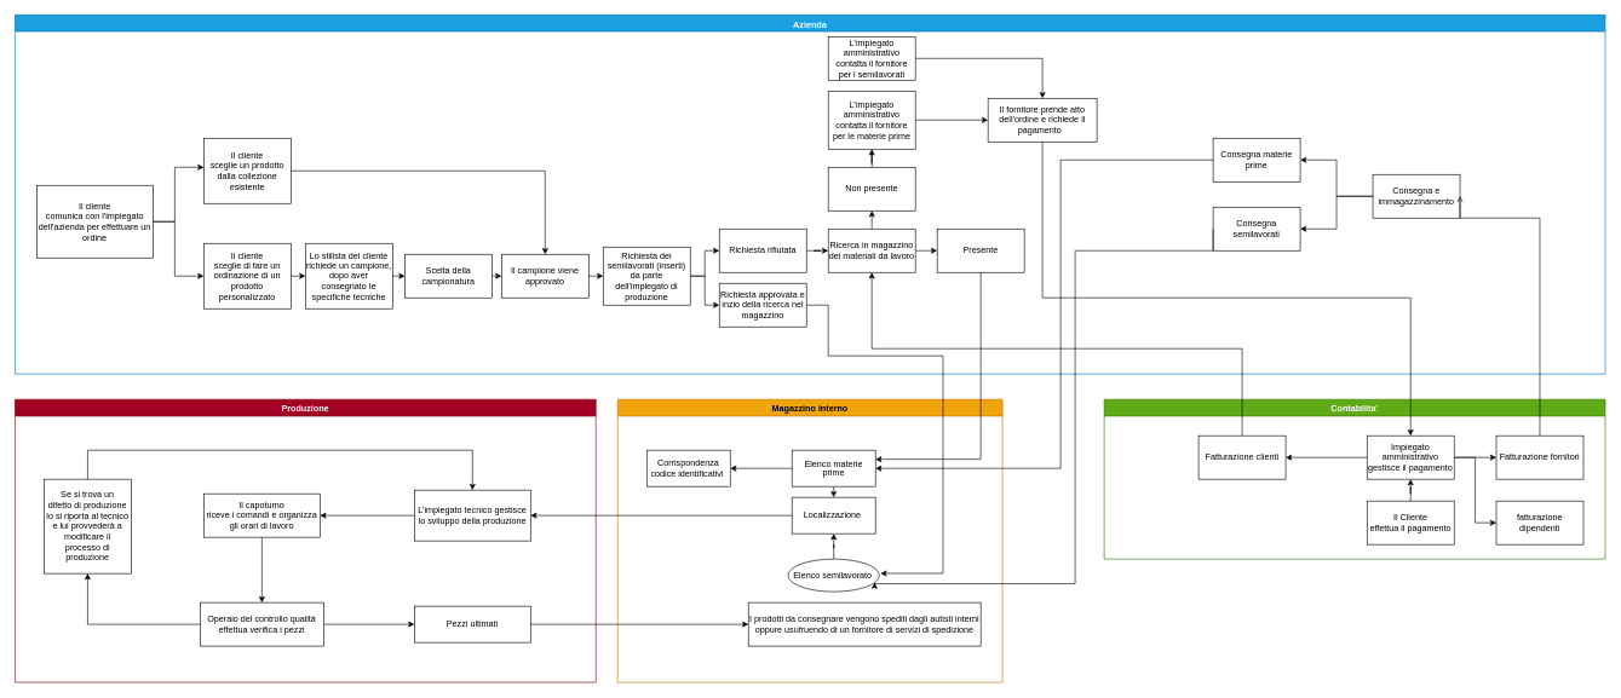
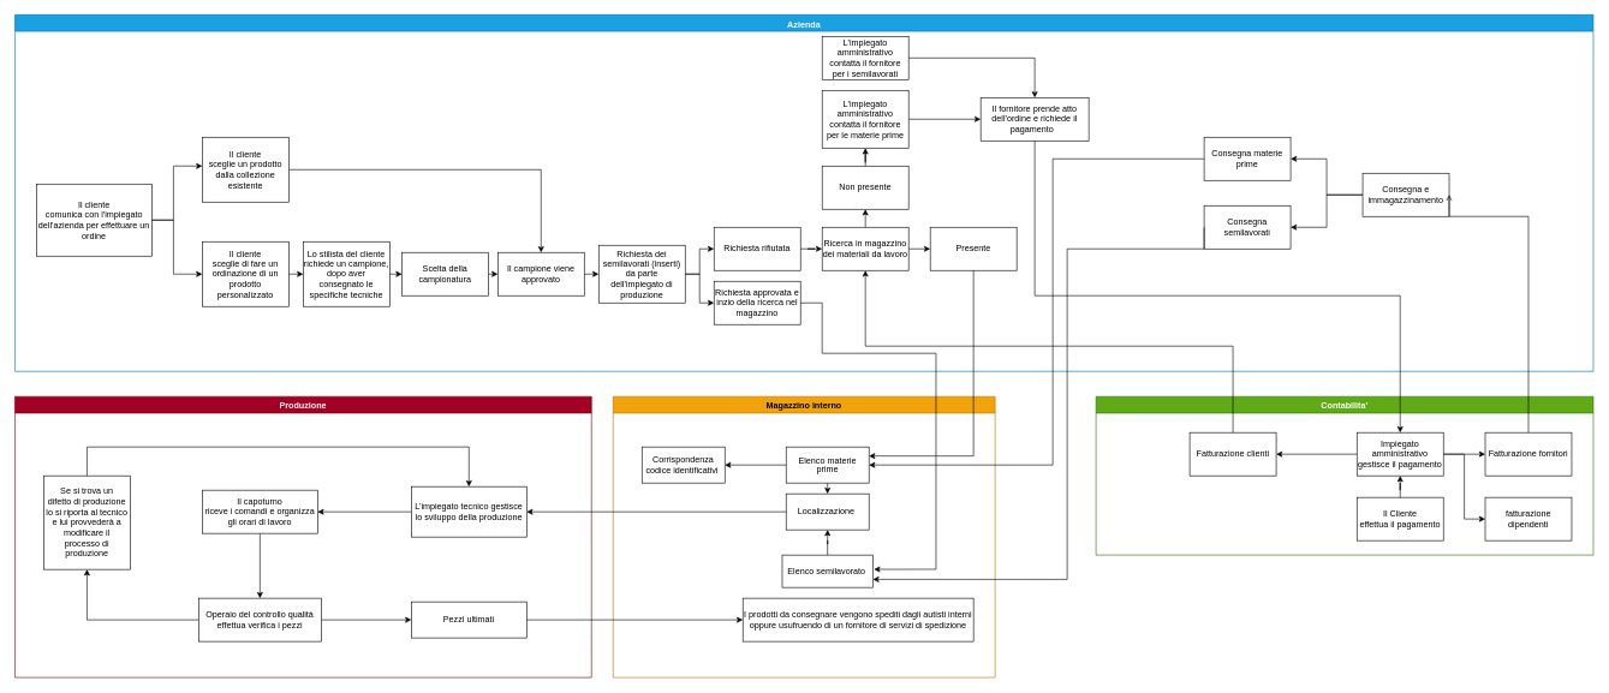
- <mxCell id="64" value="Elenco semilavorato&amp;nbsp;" style="ellipse;whiteSpace=wrap;html=1;" parent="59" vertex="1"><mxGeometry x="234.62" y="220" width="125.75" height="45" as="geometry" /></mxCell>
+ <mxCell id="64" value="Elenco semilavorato&amp;nbsp;" style="rounded=0;whiteSpace=wrap;html=1;" parent="59" vertex="1"><mxGeometry x="234.62" y="220" width="125.75" height="45" as="geometry" /></mxCell>
